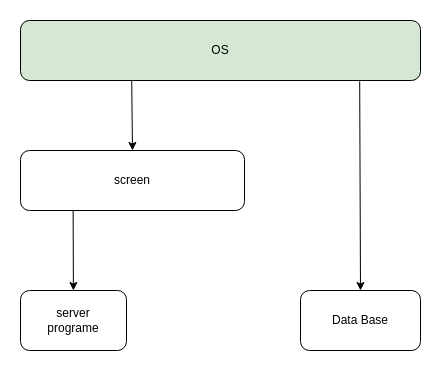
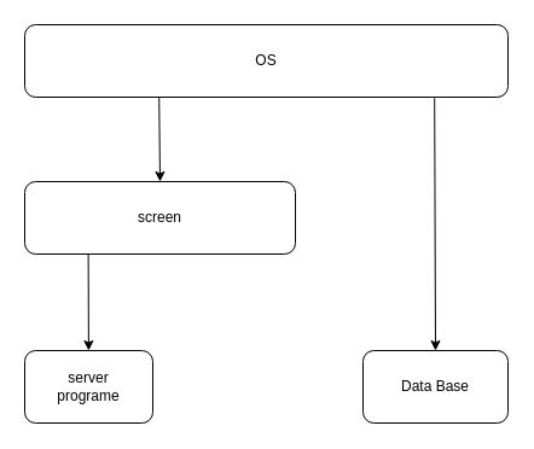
- <mxCell id="4" value="OS" style="rounded=1;whiteSpace=wrap;html=1;fillColor=#d5e8d4;" vertex="1" parent="1"><mxGeometry x="20" y="20" width="400" height="60" as="geometry" /></mxCell>
+ <mxCell id="4" value="OS" style="rounded=1;whiteSpace=wrap;html=1;" vertex="1" parent="1"><mxGeometry x="20" y="20" width="400" height="60" as="geometry" /></mxCell>
